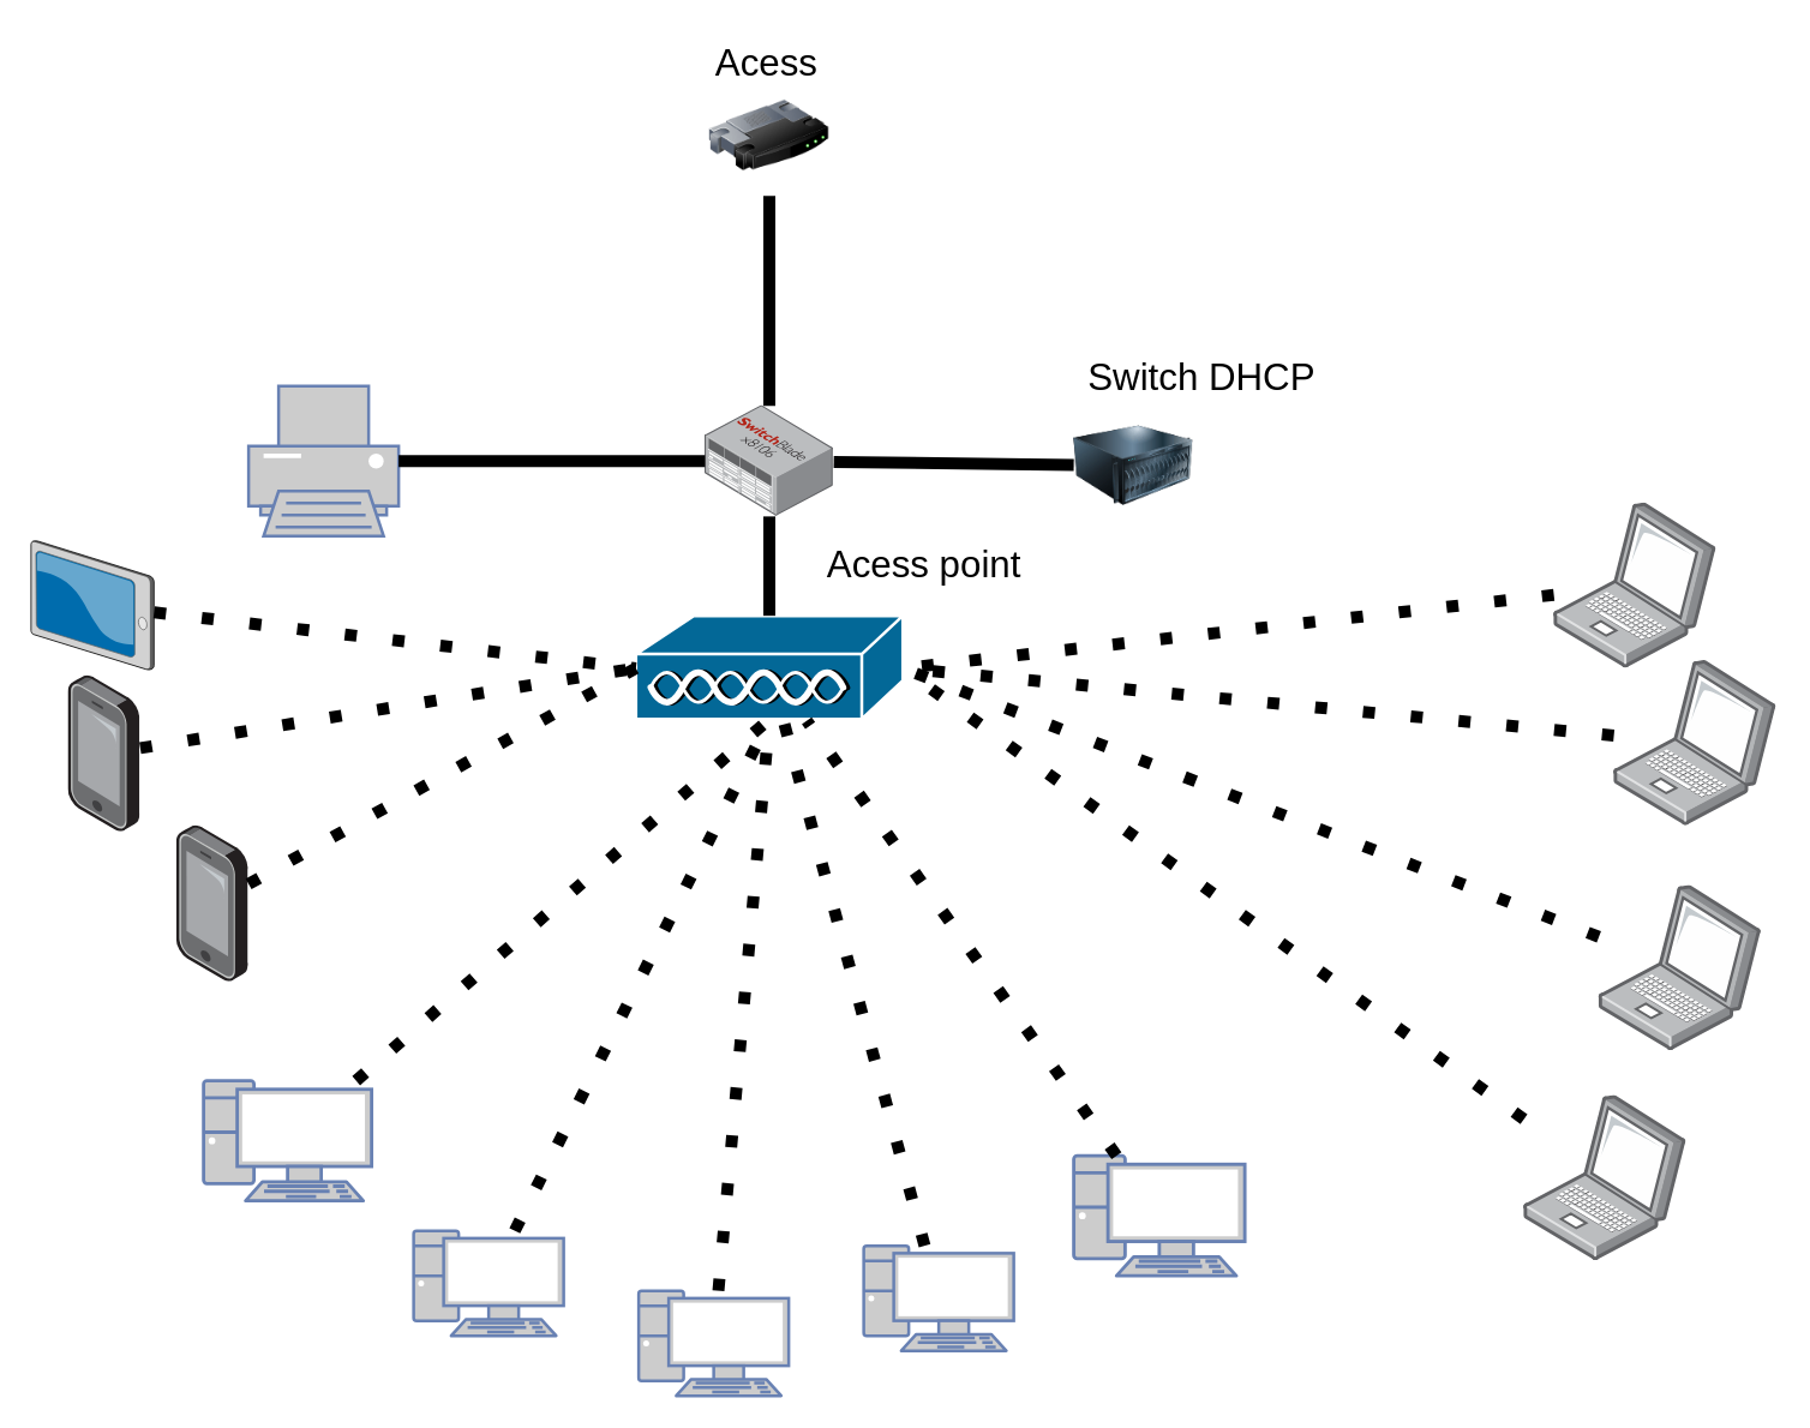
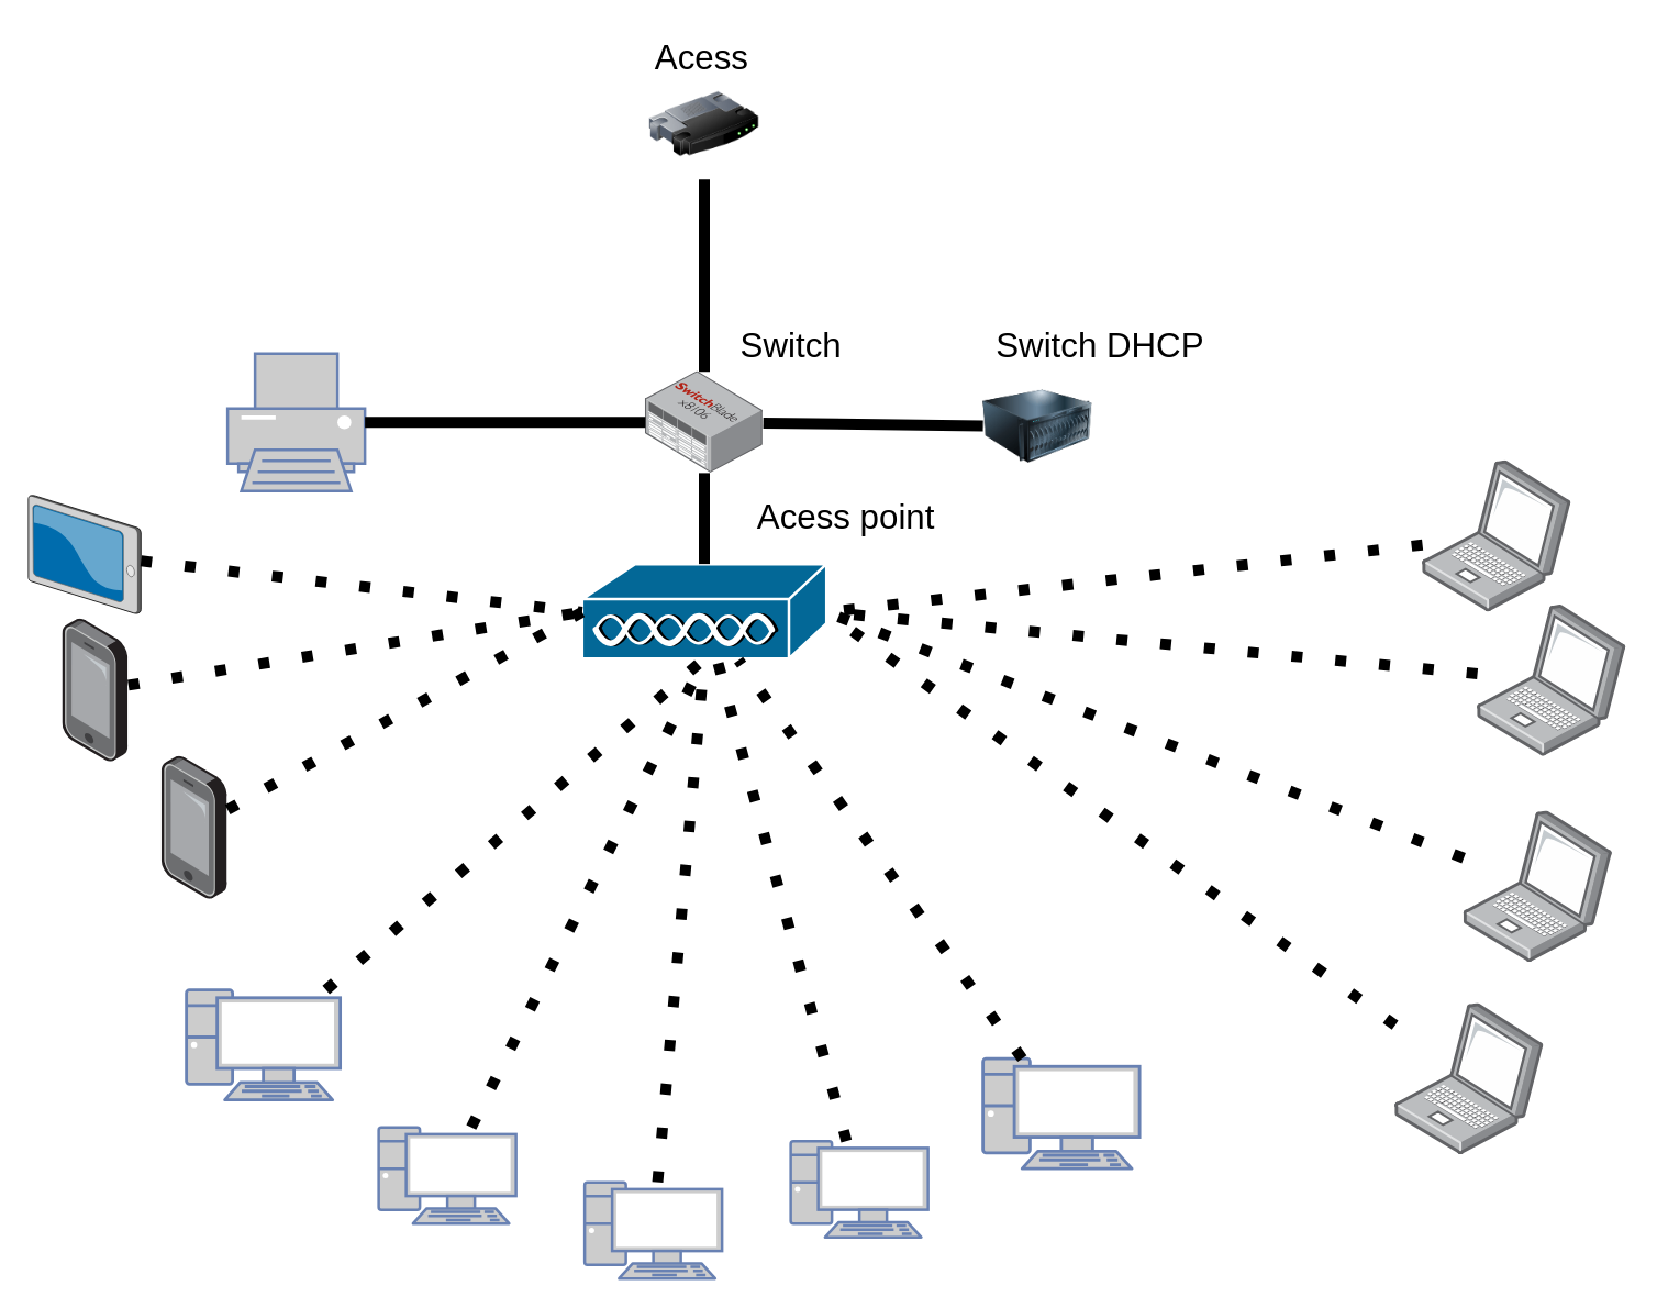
+ <mxCell id="14" value="&lt;font style=&quot;font-size: 25px;&quot;&gt;Switch&lt;/font&gt;" style="text;html=1;align=center;verticalAlign=middle;resizable=0;points=[];autosize=1;strokeColor=none;fillColor=none;" vertex="1" parent="1"><mxGeometry x="525" y="230" width="100" height="40" as="geometry" /></mxCell>
